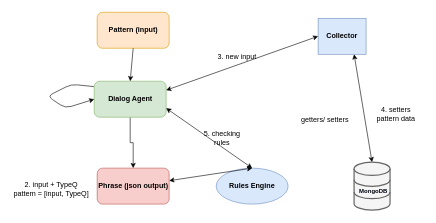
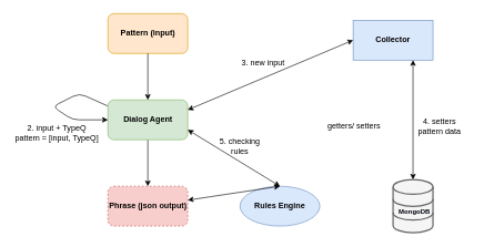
- <mxCell id="6" value="Collector&lt;br&gt;" style="rounded=0;whiteSpace=wrap;html=1;shadow=0;strokeWidth=1;fillColor=#dae8fc;strokeColor=#6c8ebf;fontStyle=1" parent="1" vertex="1"><mxGeometry x="530" y="30" width="80" height="60" as="geometry" /></mxCell>
+ <mxCell id="6" value="Collector&lt;br&gt;" style="rounded=0;whiteSpace=wrap;html=1;shadow=0;strokeWidth=1;fillColor=#dae8fc;strokeColor=#6c8ebf;fontStyle=1" parent="1" vertex="1"><mxGeometry x="530" y="30" width="120" height="60" as="geometry" /></mxCell>
- <mxCell id="4" value="Dialog Agent" style="rounded=1;whiteSpace=wrap;html=1;fillColor=#d5e8d4;strokeColor=#82b366;fontStyle=1" parent="1" vertex="1"><mxGeometry x="156.5" y="135" width="120" height="60" as="geometry" /></mxCell>
+ <mxCell id="4" value="Dialog Agent" style="rounded=1;whiteSpace=wrap;html=1;fillColor=#d5e8d4;strokeColor=#82b366;fontStyle=1" parent="1" vertex="1"><mxGeometry x="161.5" y="150" width="120" height="60" as="geometry" /></mxCell>
- <mxCell id="17" value="getters/ setters" style="text;html=1;resizable=0;points=[];autosize=1;align=left;verticalAlign=top;spacingTop=-4;" parent="1" vertex="1"><mxGeometry x="500" y="190" width="90" height="20" as="geometry" /></mxCell>
+ <mxCell id="17" value="getters/ setters" style="text;html=1;resizable=0;points=[];autosize=1;align=left;verticalAlign=top;spacingTop=-4;" parent="1" vertex="1"><mxGeometry x="490" y="180" width="90" height="20" as="geometry" /></mxCell>
- <mxCell id="16" value="5. checking rules" style="text;html=1;strokeColor=none;fillColor=none;align=center;verticalAlign=middle;whiteSpace=wrap;rounded=0;shadow=0;" parent="1" vertex="1"><mxGeometry x="335" y="220" width="70" height="20" as="geometry" /></mxCell>
+ <mxCell id="16" value="5. checking rules" style="text;html=1;strokeColor=none;fillColor=none;align=center;verticalAlign=middle;whiteSpace=wrap;rounded=0;shadow=0;" parent="1" vertex="1"><mxGeometry x="325" y="210" width="70" height="20" as="geometry" /></mxCell>
- <mxCell id="18" value="Phrase (json output)" style="rounded=1;whiteSpace=wrap;html=1;fillColor=#f8cecc;strokeColor=#b85450;shadow=0;strokeWidth=1;fontStyle=1" vertex="1" parent="1"><mxGeometry x="161.5" y="280" width="120" height="60" as="geometry" /></mxCell>
+ <mxCell id="18" value="Phrase (json output)" style="rounded=1;whiteSpace=wrap;html=1;fillColor=#f8cecc;strokeColor=#b85450;shadow=0;strokeWidth=1;fontStyle=1;dashed=1;" vertex="1" parent="1"><mxGeometry x="161.5" y="280" width="120" height="60" as="geometry" /></mxCell>
- <mxCell id="13" value="2. input + TypeQ&lt;br&gt;pattern = [input, TypeQ]&lt;br&gt;" style="text;html=1;strokeColor=none;fillColor=none;align=center;verticalAlign=middle;whiteSpace=wrap;rounded=0;shadow=0;" parent="1" vertex="1"><mxGeometry x="20" y="305" width="130" height="20" as="geometry" /></mxCell>
+ <mxCell id="13" value="2. input + TypeQ&lt;br&gt;pattern = [input, TypeQ]&lt;br&gt;" style="text;html=1;strokeColor=none;fillColor=none;align=center;verticalAlign=middle;whiteSpace=wrap;rounded=0;shadow=0;" parent="1" vertex="1"><mxGeometry x="20" y="190" width="130" height="20" as="geometry" /></mxCell>
